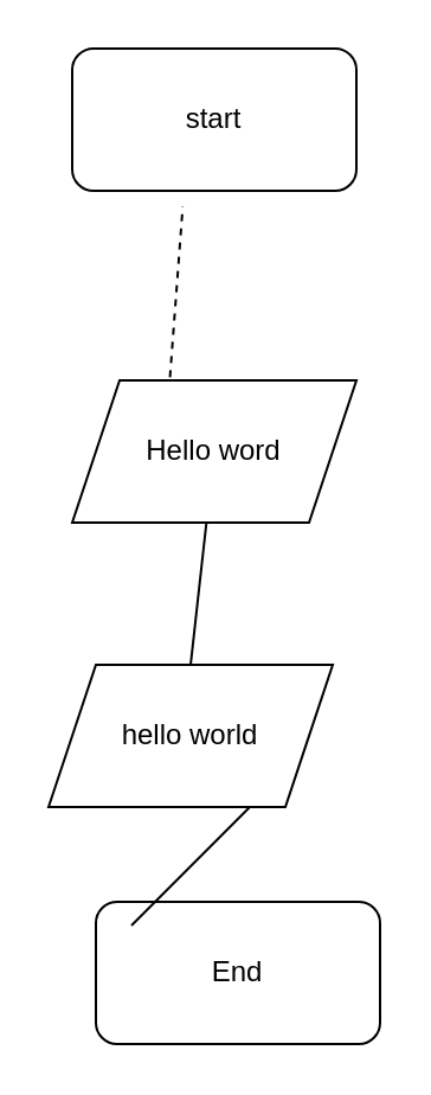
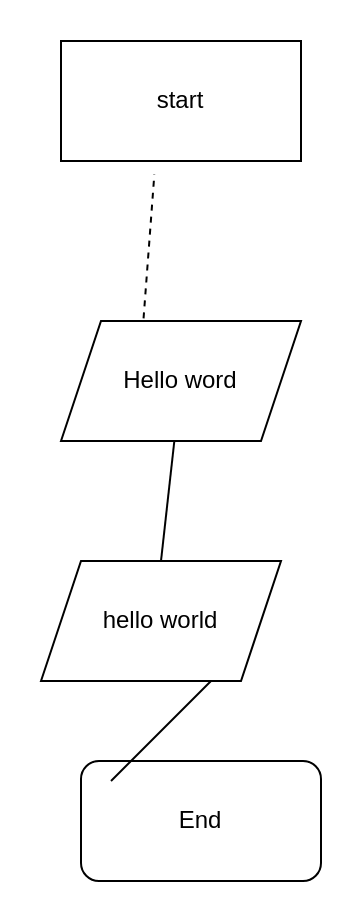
- <mxCell id="2" value="start" style="rounded=1;whiteSpace=wrap;html=1;" vertex="1" parent="1"><mxGeometry x="30" y="20" width="120" height="60" as="geometry" /></mxCell>
+ <mxCell id="2" value="start" style="whiteSpace=wrap;html=1;rounded=0;" vertex="1" parent="1"><mxGeometry x="30" y="20" width="120" height="60" as="geometry" /></mxCell>
